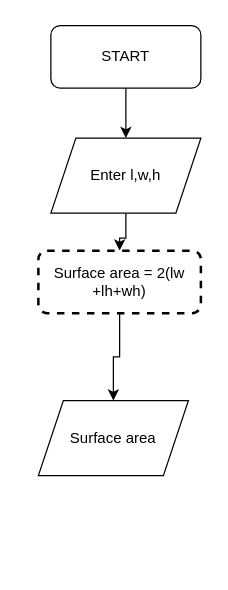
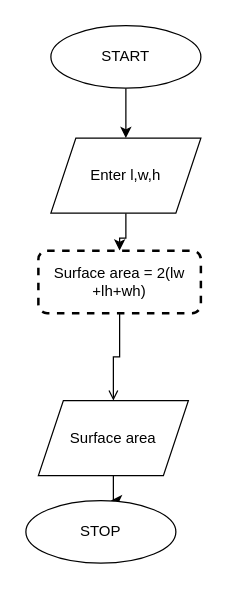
- <mxCell id="3" value="START" style="whiteSpace=wrap;html=1;rounded=1;" vertex="1" parent="1"><mxGeometry x="40" y="20" width="120" height="50" as="geometry" /></mxCell>
+ <mxCell id="3" value="START" style="ellipse;whiteSpace=wrap;html=1;" vertex="1" parent="1"><mxGeometry x="40" y="20" width="120" height="50" as="geometry" /></mxCell>
- <mxCell id="6" style="edgeStyle=orthogonalEdgeStyle;rounded=0;orthogonalLoop=1;jettySize=auto;html=1;entryX=0.5;entryY=0;entryDx=0;entryDy=0;" edge="1" parent="1" source="7" target="9"><mxGeometry relative="1" as="geometry" /></mxCell>
+ <mxCell id="6" style="edgeStyle=orthogonalEdgeStyle;rounded=0;orthogonalLoop=1;jettySize=auto;html=1;entryX=0.5;entryY=0;entryDx=0;entryDy=0;endArrow=open;" edge="1" parent="1" source="7" target="9"><mxGeometry relative="1" as="geometry" /></mxCell>
+ <mxCell id="8" style="edgeStyle=orthogonalEdgeStyle;rounded=0;orthogonalLoop=1;jettySize=auto;html=1;entryX=0.567;entryY=0;entryDx=0;entryDy=0;entryPerimeter=0;" edge="1" parent="1" source="9" target="10"><mxGeometry relative="1" as="geometry" /></mxCell>
+ <mxCell id="10" value="STOP" style="ellipse;whiteSpace=wrap;html=1;" vertex="1" parent="1"><mxGeometry x="20" y="400" width="120" height="50" as="geometry" /></mxCell>
